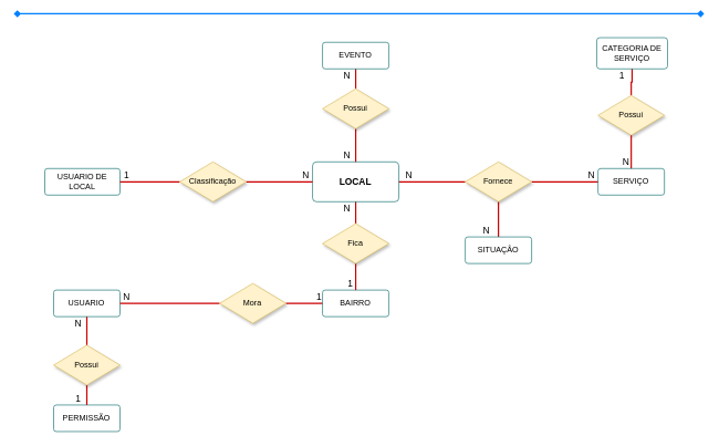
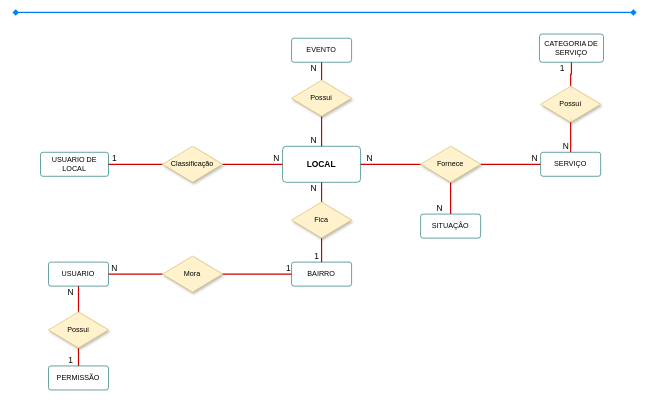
- <mxCell id="38" value="Mora" style="shape=rhombus;perimeter=rhombusPerimeter;whiteSpace=wrap;html=1;align=center;rounded=0;shadow=1;glass=0;comic=0;fillColor=#fff2cc;strokeColor=#d6b656;" parent="1" vertex="1"><mxGeometry x="330.29" y="426" width="100" height="60" as="geometry" /></mxCell>
+ <mxCell id="38" value="Mora" style="shape=rhombus;perimeter=rhombusPerimeter;whiteSpace=wrap;html=1;align=center;rounded=0;shadow=1;glass=0;comic=0;fillColor=#fff2cc;strokeColor=#d6b656;" parent="1" vertex="1"><mxGeometry x="270.29" y="426" width="100" height="60" as="geometry" /></mxCell>
